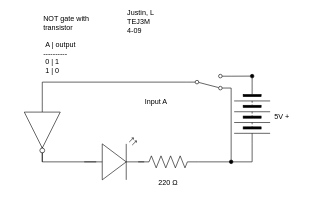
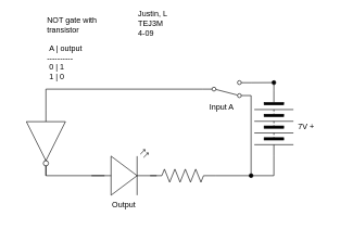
- <mxCell id="17" value="Input A" style="text;strokeColor=none;align=center;fillColor=none;html=1;verticalAlign=middle;whiteSpace=wrap;rounded=0;labelBackgroundColor=none;" parent="1" vertex="1"><mxGeometry x="230" y="154" width="60" height="30" as="geometry" /></mxCell>
+ <mxCell id="17" value="Input A" style="text;strokeColor=none;align=center;fillColor=none;html=1;verticalAlign=middle;whiteSpace=wrap;rounded=0;labelBackgroundColor=none;" parent="1" vertex="1"><mxGeometry x="310" y="149" width="60" height="30" as="geometry" /></mxCell>
- <mxCell id="15" value="5V +" style="text;strokeColor=none;align=center;fillColor=none;html=1;verticalAlign=middle;whiteSpace=wrap;rounded=0;" parent="1" vertex="1"><mxGeometry x="440" y="179" width="60" height="30" as="geometry" /></mxCell>
+ <mxCell id="15" value="7V +" style="text;strokeColor=none;align=center;fillColor=none;html=1;verticalAlign=middle;whiteSpace=wrap;rounded=0;" parent="1" vertex="1"><mxGeometry x="440" y="179" width="60" height="30" as="geometry" /></mxCell>
- <mxCell id="16" value="220 Ω" style="text;strokeColor=none;align=center;fillColor=none;html=1;verticalAlign=middle;whiteSpace=wrap;rounded=0;labelBackgroundColor=none;" parent="1" vertex="1"><mxGeometry x="250" y="289" width="60" height="30" as="geometry" /></mxCell>
+ <mxCell id="18" value="Output" style="text;strokeColor=none;align=center;fillColor=none;html=1;verticalAlign=middle;whiteSpace=wrap;rounded=0;labelBackgroundColor=none;" parent="1" vertex="1"><mxGeometry x="160" y="299" width="60" height="30" as="geometry" /></mxCell>
